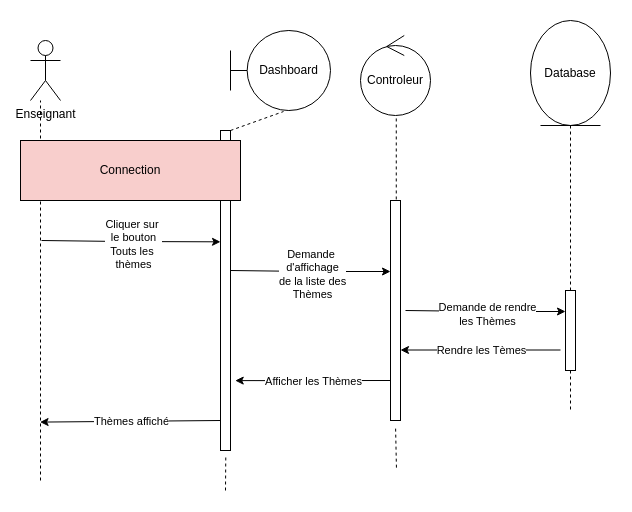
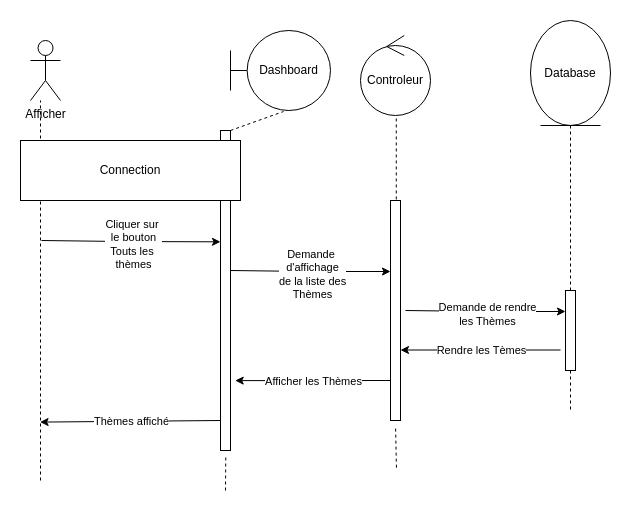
- <mxCell id="5" value="Enseignant" style="shape=umlActor;verticalLabelPosition=bottom;verticalAlign=top;html=1;" parent="1" vertex="1"><mxGeometry x="30" y="40" width="30" height="60" as="geometry" /></mxCell>
+ <mxCell id="5" value="Afficher" style="shape=umlActor;verticalLabelPosition=bottom;verticalAlign=top;html=1;" parent="1" vertex="1"><mxGeometry x="30" y="40" width="30" height="60" as="geometry" /></mxCell>
- <mxCell id="16" value="Connection" style="rounded=0;whiteSpace=wrap;html=1;fillColor=#f8cecc;" parent="1" vertex="1"><mxGeometry x="20" y="140" width="220" height="60" as="geometry" /></mxCell>
+ <mxCell id="16" value="Connection" style="rounded=0;whiteSpace=wrap;html=1;" parent="1" vertex="1"><mxGeometry x="20" y="140" width="220" height="60" as="geometry" /></mxCell>
